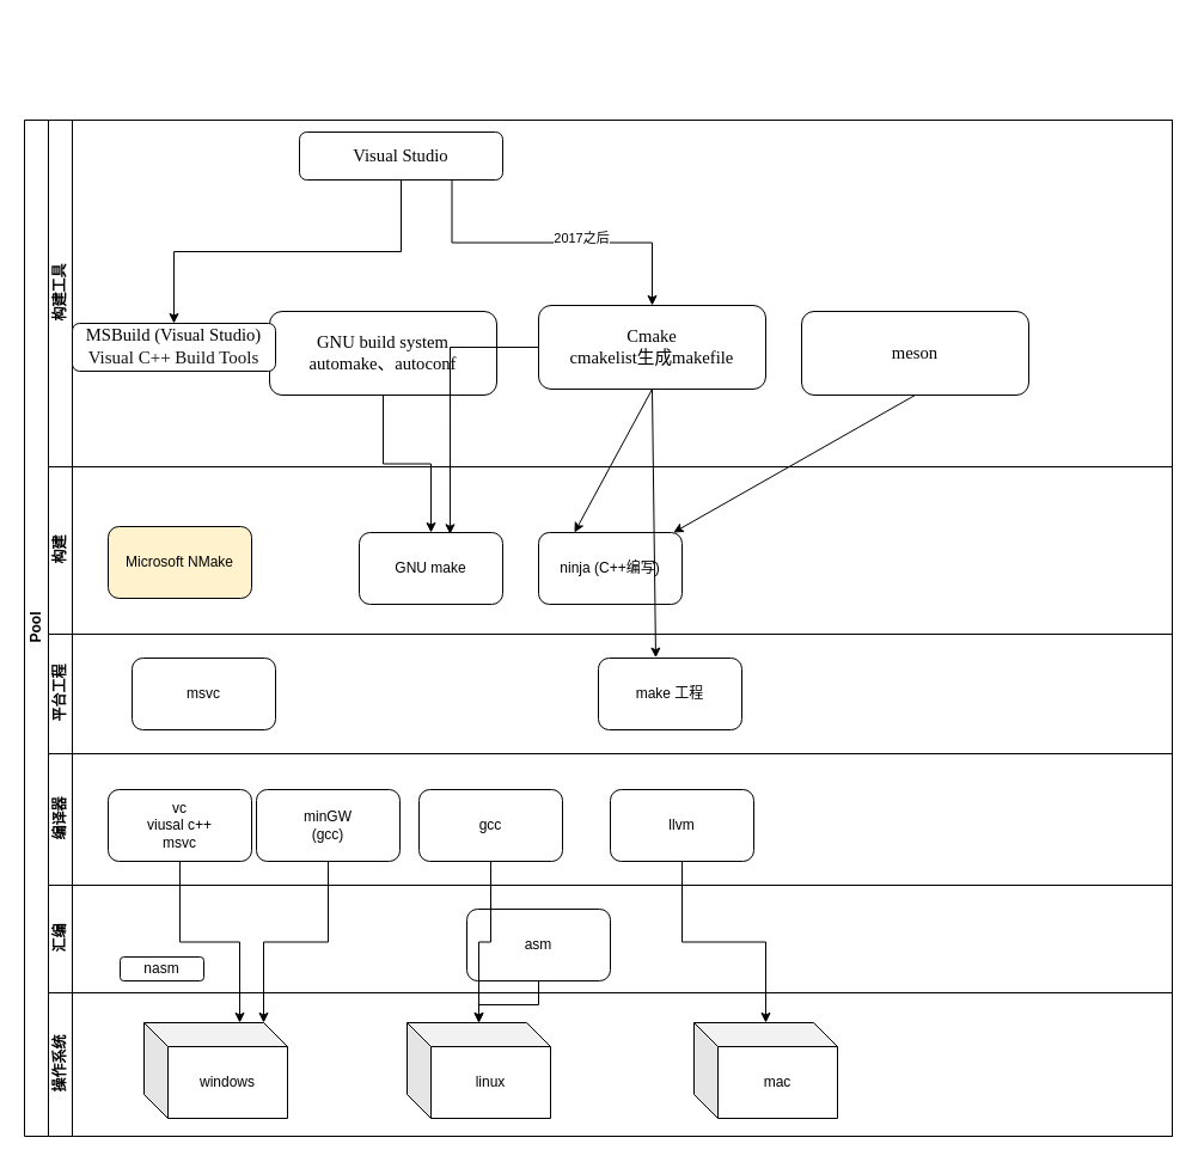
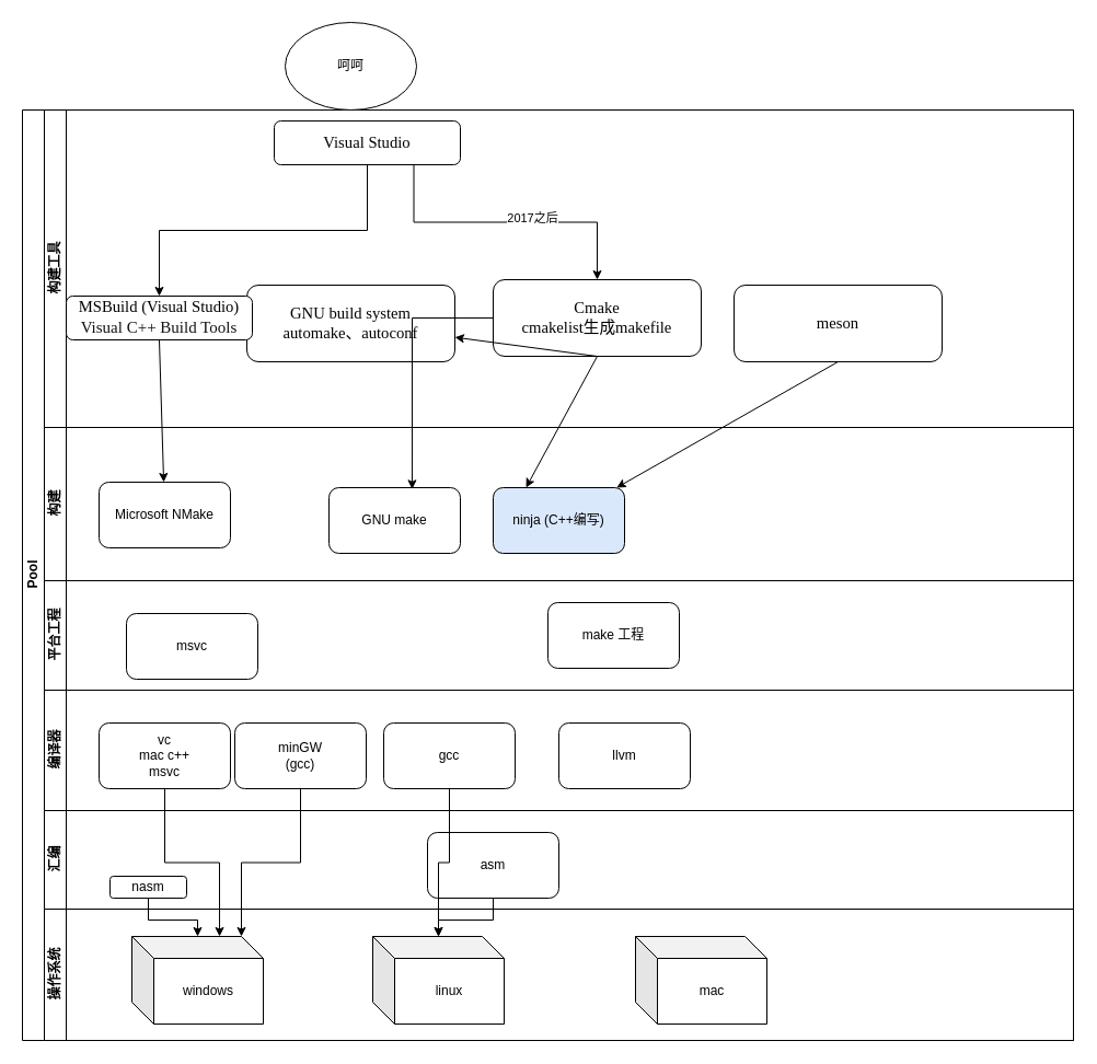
+ <mxCell id="43" value="呵呵" style="ellipse;whiteSpace=wrap;html=1;" vertex="1" parent="1"><mxGeometry x="260" y="20" width="120" height="80" as="geometry" /></mxCell>
+ <mxCell id="42" style="edgeStyle=none;rounded=0;orthogonalLoop=1;jettySize=auto;html=1;exitX=0.5;exitY=1;exitDx=0;exitDy=0;" parent="2" source="7" target="15" edge="1"><mxGeometry relative="1" as="geometry"><mxPoint x="125" y="240" as="targetPoint" /></mxGeometry></mxCell>
- <mxCell id="38" style="edgeStyle=orthogonalEdgeStyle;rounded=0;orthogonalLoop=1;jettySize=auto;html=1;" parent="2" source="4" target="13" edge="1"><mxGeometry relative="1" as="geometry" /></mxCell>
- <mxCell id="41" style="rounded=0;orthogonalLoop=1;jettySize=auto;html=1;exitX=0.5;exitY=1;exitDx=0;exitDy=0;entryX=0.4;entryY=-0.006;entryDx=0;entryDy=0;entryPerimeter=0;" parent="2" source="5" target="18" edge="1"><mxGeometry relative="1" as="geometry" /></mxCell>
+ <mxCell id="41" style="rounded=0;orthogonalLoop=1;jettySize=auto;html=1;exitX=0.5;exitY=1;exitDx=0;exitDy=0;" parent="2" source="5" target="4" edge="1"><mxGeometry relative="1" as="geometry" /></mxCell>
- <mxCell id="15" value="Microsoft NMake" style="rounded=1;whiteSpace=wrap;html=1;fillColor=#fff2cc;" parent="12" vertex="1"><mxGeometry x="50" y="50" width="120" height="60" as="geometry" /></mxCell>
+ <mxCell id="15" value="Microsoft NMake" style="rounded=1;whiteSpace=wrap;html=1;" parent="12" vertex="1"><mxGeometry x="50" y="50" width="120" height="60" as="geometry" /></mxCell>
- <mxCell id="14" value="ninja (C++编写)" style="rounded=1;whiteSpace=wrap;html=1;" parent="12" vertex="1"><mxGeometry x="410" y="55" width="120" height="60" as="geometry" /></mxCell>
+ <mxCell id="14" value="ninja (C++编写)" style="rounded=1;whiteSpace=wrap;html=1;fillColor=#dae8fc;" parent="12" vertex="1"><mxGeometry x="410" y="55" width="120" height="60" as="geometry" /></mxCell>
- <mxCell id="17" value="msvc" style="rounded=1;whiteSpace=wrap;html=1;" parent="16" vertex="1"><mxGeometry x="70" y="20" width="120" height="60" as="geometry" /></mxCell>
+ <mxCell id="17" value="msvc" style="rounded=1;whiteSpace=wrap;html=1;" parent="16" vertex="1"><mxGeometry x="75" y="30" width="120" height="60" as="geometry" /></mxCell>
- <mxCell id="23" value="vc&lt;br&gt;viusal c++&lt;br&gt;msvc" style="rounded=1;whiteSpace=wrap;html=1;" parent="19" vertex="1"><mxGeometry x="50" y="30" width="120" height="60" as="geometry" /></mxCell>
+ <mxCell id="23" value="vc&lt;br&gt;mac c++&lt;br&gt;msvc" style="rounded=1;whiteSpace=wrap;html=1;" parent="19" vertex="1"><mxGeometry x="50" y="30" width="120" height="60" as="geometry" /></mxCell>
- <mxCell id="34" style="edgeStyle=orthogonalEdgeStyle;rounded=0;orthogonalLoop=1;jettySize=auto;html=1;" parent="2" source="21" target="30" edge="1"><mxGeometry relative="1" as="geometry" /></mxCell>
+ <mxCell id="31" style="edgeStyle=orthogonalEdgeStyle;rounded=0;orthogonalLoop=1;jettySize=auto;html=1;" parent="2" source="26" target="28" edge="1"><mxGeometry relative="1" as="geometry" /></mxCell>
